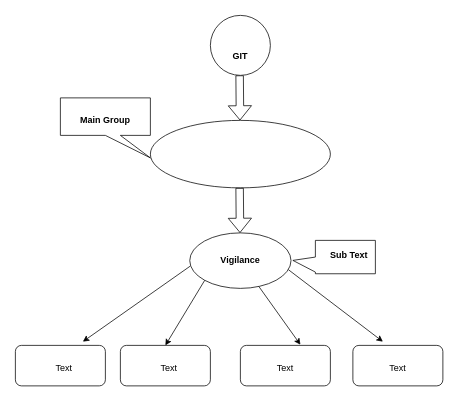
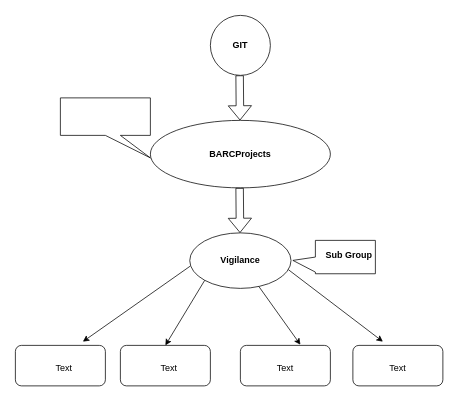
- <mxCell id="21" value="&lt;b&gt;GIT&lt;/b&gt;" style="text;html=1;strokeColor=none;fillColor=none;align=center;verticalAlign=middle;whiteSpace=wrap;rounded=0;" vertex="1" parent="1"><mxGeometry x="300" y="65" width="40" height="20" as="geometry" /></mxCell>
+ <mxCell id="21" value="&lt;b&gt;GIT&lt;/b&gt;" style="text;html=1;strokeColor=none;fillColor=none;align=center;verticalAlign=middle;whiteSpace=wrap;rounded=0;" vertex="1" parent="1"><mxGeometry x="300" y="50" width="40" height="20" as="geometry" /></mxCell>
- <mxCell id="23" value="&lt;b&gt;Main Group&lt;/b&gt;" style="text;html=1;strokeColor=none;fillColor=none;align=center;verticalAlign=middle;whiteSpace=wrap;rounded=0;" vertex="1" parent="1"><mxGeometry x="95" y="150" width="90" height="20" as="geometry" /></mxCell>
+ <mxCell id="3" value="&lt;b&gt;BARCProjects&lt;/b&gt;" style="text;html=1;strokeColor=none;fillColor=none;align=center;verticalAlign=middle;whiteSpace=wrap;rounded=0;" vertex="1" parent="1"><mxGeometry x="235" y="175" width="170" height="60" as="geometry" /></mxCell>
- <mxCell id="25" value="&lt;b&gt;Sub Text&lt;/b&gt;" style="text;html=1;strokeColor=none;fillColor=none;align=center;verticalAlign=middle;whiteSpace=wrap;rounded=0;" vertex="1" parent="1"><mxGeometry x="430" y="329.5" width="70" height="20.5" as="geometry" /></mxCell>
+ <mxCell id="25" value="&lt;b&gt;Sub Group&lt;/b&gt;" style="text;html=1;strokeColor=none;fillColor=none;align=center;verticalAlign=middle;whiteSpace=wrap;rounded=0;" vertex="1" parent="1"><mxGeometry x="430" y="329.5" width="70" height="20.5" as="geometry" /></mxCell>
